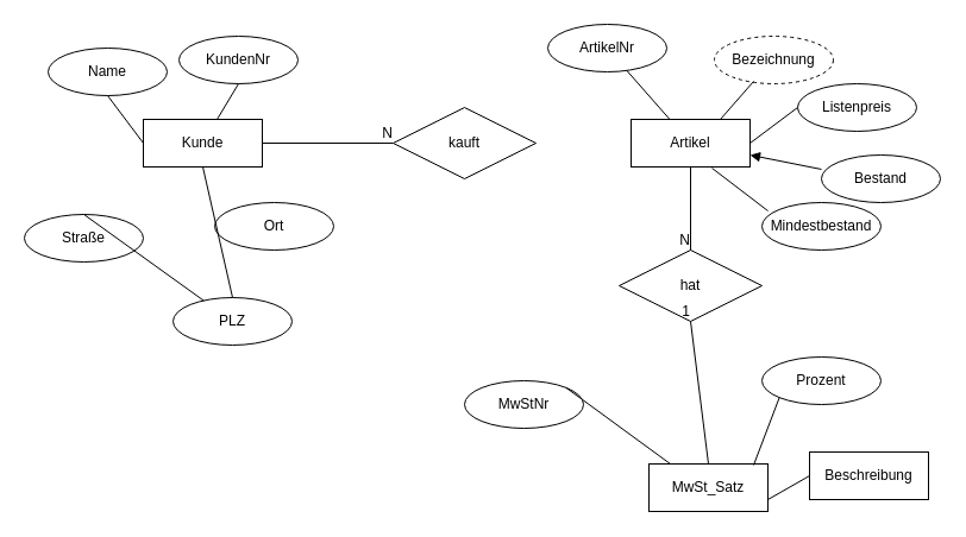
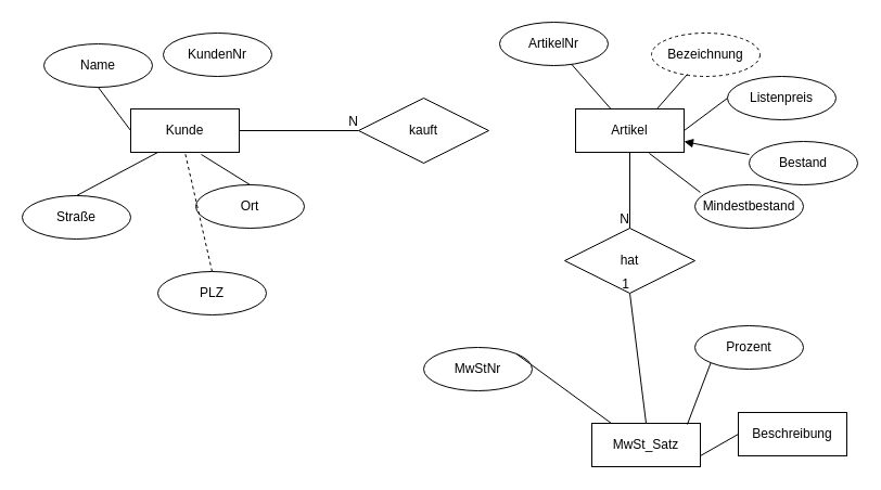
- <mxCell id="30" value="" style="endArrow=none;html=1;rounded=0;exitX=0.5;exitY=1;exitDx=0;exitDy=0;" edge="1" parent="1" source="14" target="2"><mxGeometry relative="1" as="geometry"><mxPoint x="380" y="330" as="sourcePoint" /><mxPoint x="540" y="330" as="targetPoint" /></mxGeometry></mxCell>
+ <mxCell id="27" value="" style="endArrow=none;html=1;rounded=0;exitX=0.5;exitY=0;exitDx=0;exitDy=0;entryX=0.65;entryY=1.05;entryDx=0;entryDy=0;entryPerimeter=0;" edge="1" parent="1" source="17" target="2"><mxGeometry relative="1" as="geometry"><mxPoint x="350" y="300" as="sourcePoint" /><mxPoint x="510" y="300" as="targetPoint" /></mxGeometry></mxCell>
- <mxCell id="26" value="" style="endArrow=none;html=1;rounded=0;exitX=0.5;exitY=0;exitDx=0;exitDy=0;entryX=0.5;entryY=1;entryDx=0;entryDy=0;" edge="1" parent="1" source="16" target="2"><mxGeometry relative="1" as="geometry"><mxPoint x="340" y="290" as="sourcePoint" /><mxPoint x="500" y="290" as="targetPoint" /></mxGeometry></mxCell>
+ <mxCell id="26" value="" style="endArrow=none;html=1;rounded=0;exitX=0.5;exitY=0;exitDx=0;exitDy=0;entryX=0.5;entryY=1;entryDx=0;entryDy=0;dashed=1;" edge="1" parent="1" source="16" target="2"><mxGeometry relative="1" as="geometry"><mxPoint x="340" y="290" as="sourcePoint" /><mxPoint x="500" y="290" as="targetPoint" /></mxGeometry></mxCell>
- <mxCell id="28" value="" style="endArrow=none;html=1;rounded=0;exitX=0.5;exitY=0;exitDx=0;exitDy=0;" edge="1" parent="1" source="15" target="16"><mxGeometry relative="1" as="geometry"><mxPoint x="360" y="310" as="sourcePoint" /><mxPoint x="520" y="310" as="targetPoint" /></mxGeometry></mxCell>
+ <mxCell id="28" value="" style="endArrow=none;html=1;rounded=0;exitX=0.5;exitY=0;exitDx=0;exitDy=0;entryX=0.25;entryY=1;entryDx=0;entryDy=0;" edge="1" parent="1" source="15" target="2"><mxGeometry relative="1" as="geometry"><mxPoint x="360" y="310" as="sourcePoint" /><mxPoint x="520" y="310" as="targetPoint" /></mxGeometry></mxCell>
